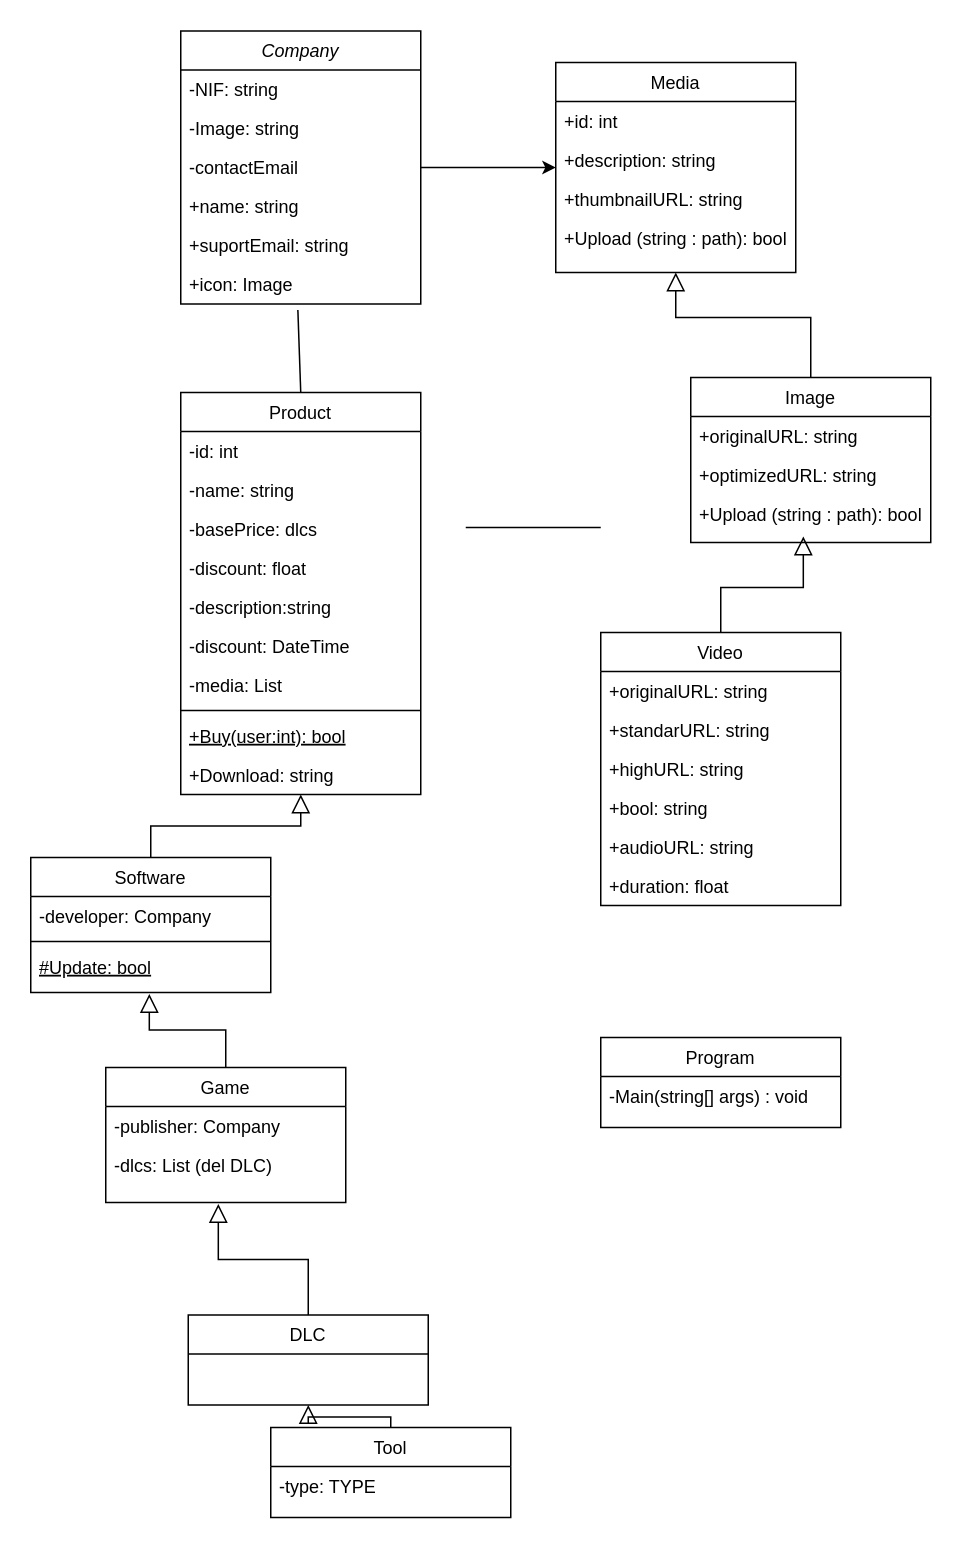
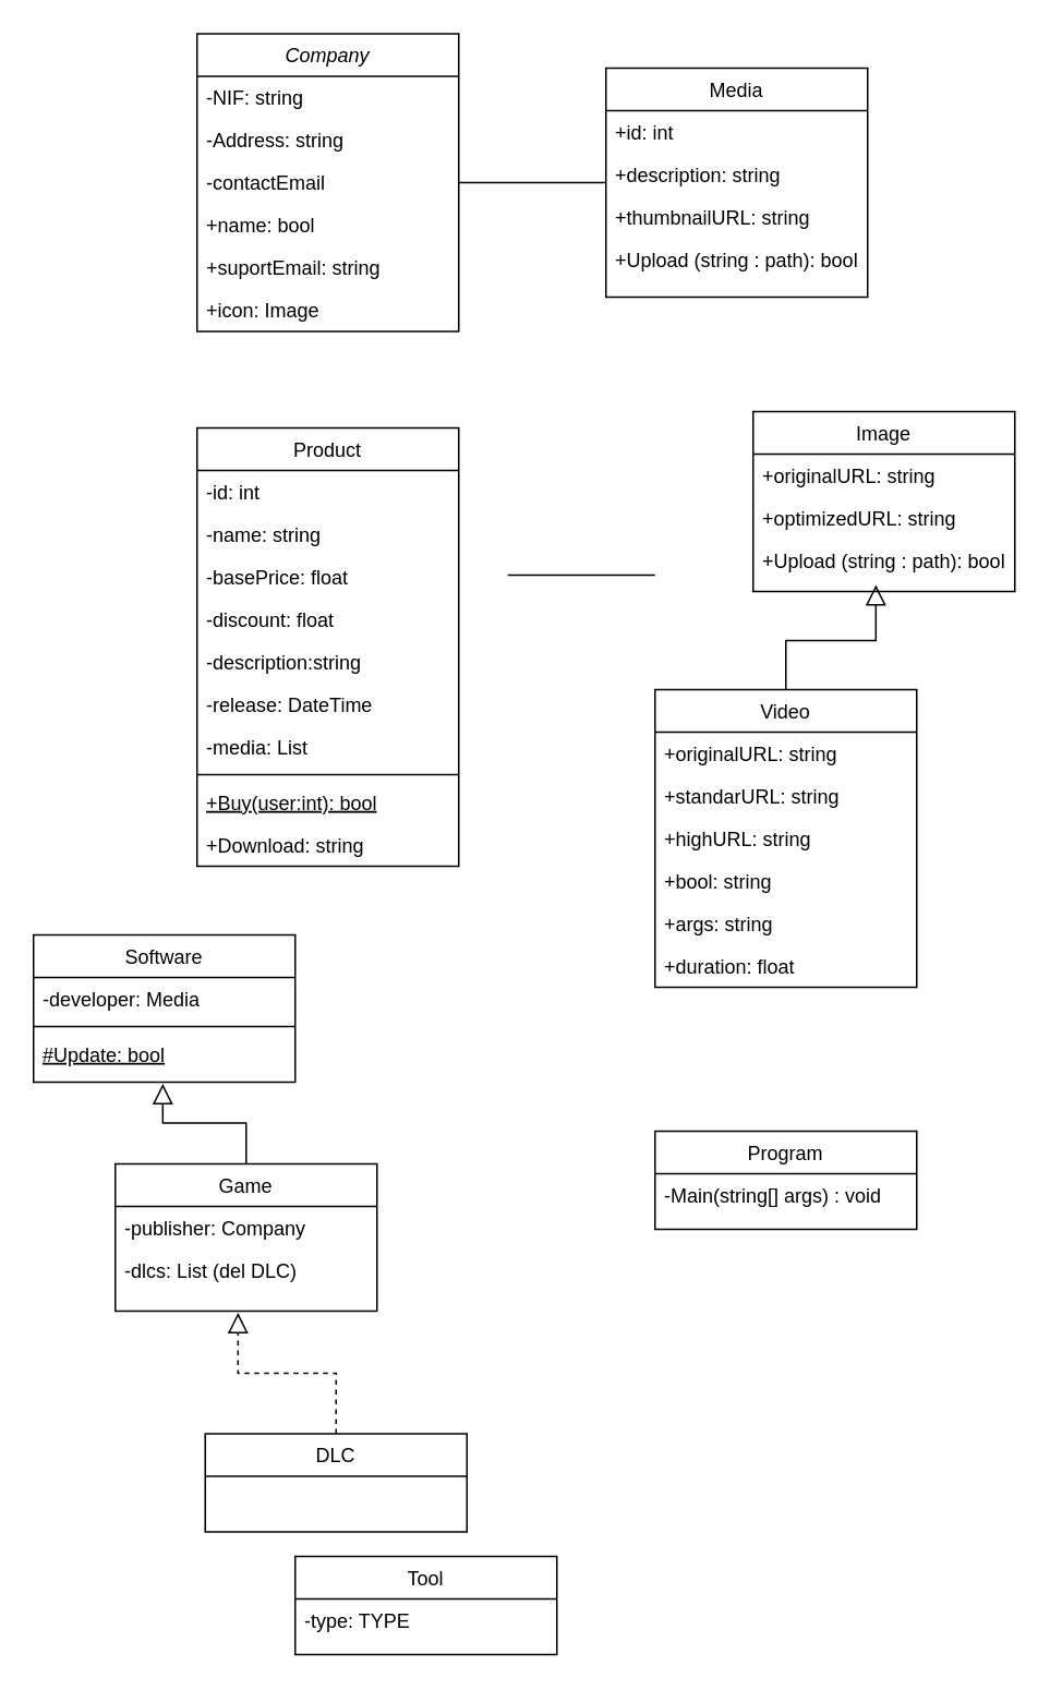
- <mxCell id="4" value="-Image: string" style="text;align=left;verticalAlign=top;spacingLeft=4;spacingRight=4;overflow=hidden;rotatable=0;points=[[0,0.5],[1,0.5]];portConstraint=eastwest;rounded=0;shadow=0;html=0;" parent="2" vertex="1"><mxGeometry y="52" width="160" height="26" as="geometry" /></mxCell>
+ <mxCell id="4" value="-Address: string" style="text;align=left;verticalAlign=top;spacingLeft=4;spacingRight=4;overflow=hidden;rotatable=0;points=[[0,0.5],[1,0.5]];portConstraint=eastwest;rounded=0;shadow=0;html=0;" parent="2" vertex="1"><mxGeometry y="52" width="160" height="26" as="geometry" /></mxCell>
- <mxCell id="54" value="" style="endArrow=classic;html=1;rounded=0;" edge="1" parent="1" source="2" target="36"><mxGeometry width="50" height="50" relative="1" as="geometry"><mxPoint x="340" y="191" as="sourcePoint" /><mxPoint x="370" y="241" as="targetPoint" /></mxGeometry></mxCell>
+ <mxCell id="54" value="" style="endArrow=none;html=1;rounded=0;" edge="1" parent="1" source="2" target="36"><mxGeometry width="50" height="50" relative="1" as="geometry"><mxPoint x="340" y="191" as="sourcePoint" /><mxPoint x="370" y="241" as="targetPoint" /></mxGeometry></mxCell>
- <mxCell id="6" value="+name: string" style="text;align=left;verticalAlign=top;spacingLeft=4;spacingRight=4;overflow=hidden;rotatable=0;points=[[0,0.5],[1,0.5]];portConstraint=eastwest;rounded=0;shadow=0;html=0;" parent="2" vertex="1"><mxGeometry y="104" width="160" height="26" as="geometry" /></mxCell>
+ <mxCell id="6" value="+name: bool" style="text;align=left;verticalAlign=top;spacingLeft=4;spacingRight=4;overflow=hidden;rotatable=0;points=[[0,0.5],[1,0.5]];portConstraint=eastwest;rounded=0;shadow=0;html=0;" parent="2" vertex="1"><mxGeometry y="104" width="160" height="26" as="geometry" /></mxCell>
- <mxCell id="45" value="" style="endArrow=block;endSize=10;endFill=0;shadow=0;strokeWidth=1;rounded=0;edgeStyle=elbowEdgeStyle;elbow=vertical;entryX=0.5;entryY=1;entryDx=0;entryDy=0;exitX=0.5;exitY=0;exitDx=0;exitDy=0;" parent="1" source="41" target="36" edge="1"><mxGeometry width="160" relative="1" as="geometry"><mxPoint x="460" y="491" as="sourcePoint" /><mxPoint x="400" y="501" as="targetPoint" /><Array as="points"><mxPoint x="550" y="211" /></Array></mxGeometry></mxCell>
- <mxCell id="55" value="" style="endArrow=none;html=1;rounded=0;entryX=0.488;entryY=1.154;entryDx=0;entryDy=0;entryPerimeter=0;exitX=0.5;exitY=0;exitDx=0;exitDy=0;" edge="1" parent="1" source="9" target="8"><mxGeometry width="50" height="50" relative="1" as="geometry"><mxPoint x="340" y="341" as="sourcePoint" /><mxPoint x="390" y="291" as="targetPoint" /></mxGeometry></mxCell>
- <mxCell id="12" value="-basePrice: dlcs" style="text;align=left;verticalAlign=top;spacingLeft=4;spacingRight=4;overflow=hidden;rotatable=0;points=[[0,0.5],[1,0.5]];portConstraint=eastwest;rounded=0;shadow=0;html=0;" parent="9" vertex="1"><mxGeometry y="78" width="160" height="26" as="geometry" /></mxCell>
+ <mxCell id="12" value="-basePrice: float" style="text;align=left;verticalAlign=top;spacingLeft=4;spacingRight=4;overflow=hidden;rotatable=0;points=[[0,0.5],[1,0.5]];portConstraint=eastwest;rounded=0;shadow=0;html=0;" parent="9" vertex="1"><mxGeometry y="78" width="160" height="26" as="geometry" /></mxCell>
- <mxCell id="15" value="-discount: DateTime" style="text;align=left;verticalAlign=top;spacingLeft=4;spacingRight=4;overflow=hidden;rotatable=0;points=[[0,0.5],[1,0.5]];portConstraint=eastwest;rounded=0;shadow=0;html=0;" parent="9" vertex="1"><mxGeometry y="156" width="160" height="26" as="geometry" /></mxCell>
+ <mxCell id="15" value="-release: DateTime" style="text;align=left;verticalAlign=top;spacingLeft=4;spacingRight=4;overflow=hidden;rotatable=0;points=[[0,0.5],[1,0.5]];portConstraint=eastwest;rounded=0;shadow=0;html=0;" parent="9" vertex="1"><mxGeometry y="156" width="160" height="26" as="geometry" /></mxCell>
- <mxCell id="26" value="" style="endArrow=block;endSize=10;endFill=0;shadow=0;strokeWidth=1;rounded=0;edgeStyle=elbowEdgeStyle;elbow=vertical;exitX=0.5;exitY=0;exitDx=0;exitDy=0;" parent="1" source="22" target="19" edge="1"><mxGeometry width="160" relative="1" as="geometry"><mxPoint x="198" y="795" as="sourcePoint" /><mxPoint x="210" y="671" as="targetPoint" /></mxGeometry></mxCell>
- <mxCell id="51" value="+audioURL: string" style="text;align=left;verticalAlign=top;spacingLeft=4;spacingRight=4;overflow=hidden;rotatable=0;points=[[0,0.5],[1,0.5]];portConstraint=eastwest;rounded=0;shadow=0;html=0;" parent="46" vertex="1"><mxGeometry y="130" width="160" height="26" as="geometry" /></mxCell>
+ <mxCell id="51" value="+args: string" style="text;align=left;verticalAlign=top;spacingLeft=4;spacingRight=4;overflow=hidden;rotatable=0;points=[[0,0.5],[1,0.5]];portConstraint=eastwest;rounded=0;shadow=0;html=0;" parent="46" vertex="1"><mxGeometry y="130" width="160" height="26" as="geometry" /></mxCell>
- <mxCell id="23" value="-developer: Company" style="text;align=left;verticalAlign=top;spacingLeft=4;spacingRight=4;overflow=hidden;rotatable=0;points=[[0,0.5],[1,0.5]];portConstraint=eastwest;" parent="22" vertex="1"><mxGeometry y="26" width="160" height="26" as="geometry" /></mxCell>
+ <mxCell id="23" value="-developer: Media" style="text;align=left;verticalAlign=top;spacingLeft=4;spacingRight=4;overflow=hidden;rotatable=0;points=[[0,0.5],[1,0.5]];portConstraint=eastwest;" parent="22" vertex="1"><mxGeometry y="26" width="160" height="26" as="geometry" /></mxCell>
- <mxCell id="32" value="" style="endArrow=block;endSize=10;endFill=0;shadow=0;strokeWidth=1;rounded=0;edgeStyle=elbowEdgeStyle;elbow=vertical;exitX=0.5;exitY=0;exitDx=0;exitDy=0;entryX=0.469;entryY=1.026;entryDx=0;entryDy=0;entryPerimeter=0;" parent="1" source="31" target="29" edge="1"><mxGeometry width="160" relative="1" as="geometry"><mxPoint x="164" y="821" as="sourcePoint" /><mxPoint x="334" y="771" as="targetPoint" /></mxGeometry></mxCell>
+ <mxCell id="32" value="" style="endArrow=block;endSize=10;endFill=0;shadow=0;strokeWidth=1;rounded=0;edgeStyle=elbowEdgeStyle;elbow=vertical;exitX=0.5;exitY=0;exitDx=0;exitDy=0;entryX=0.469;entryY=1.026;entryDx=0;entryDy=0;entryPerimeter=0;dashed=1;" parent="1" source="31" target="29" edge="1"><mxGeometry width="160" relative="1" as="geometry"><mxPoint x="164" y="821" as="sourcePoint" /><mxPoint x="334" y="771" as="targetPoint" /></mxGeometry></mxCell>
- <mxCell id="35" value="" style="endArrow=block;endSize=10;endFill=0;shadow=0;strokeWidth=1;rounded=0;edgeStyle=elbowEdgeStyle;elbow=vertical;exitX=0.5;exitY=0;exitDx=0;exitDy=0;entryX=0.5;entryY=1;entryDx=0;entryDy=0;" parent="1" source="33" target="31" edge="1"><mxGeometry width="160" relative="1" as="geometry"><mxPoint x="325" y="1060" as="sourcePoint" /><mxPoint x="300" y="1021" as="targetPoint" /></mxGeometry></mxCell>
